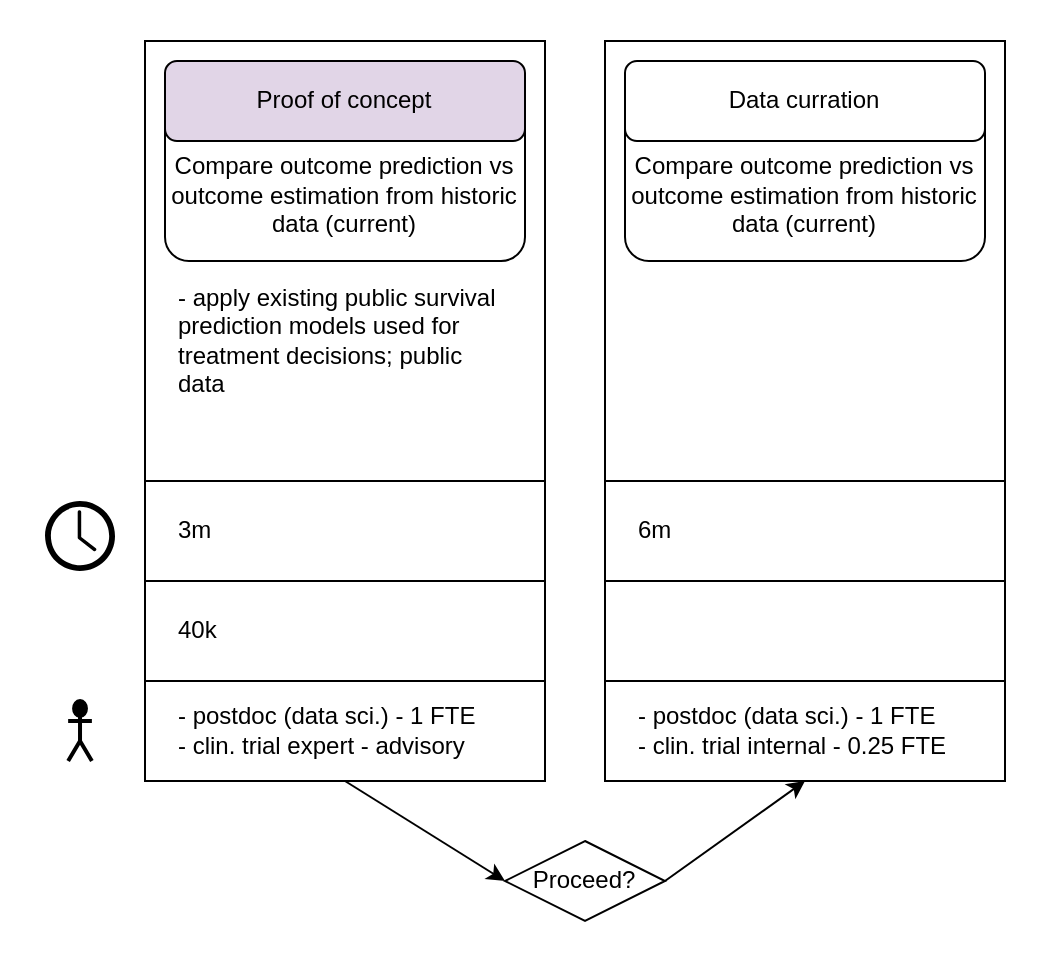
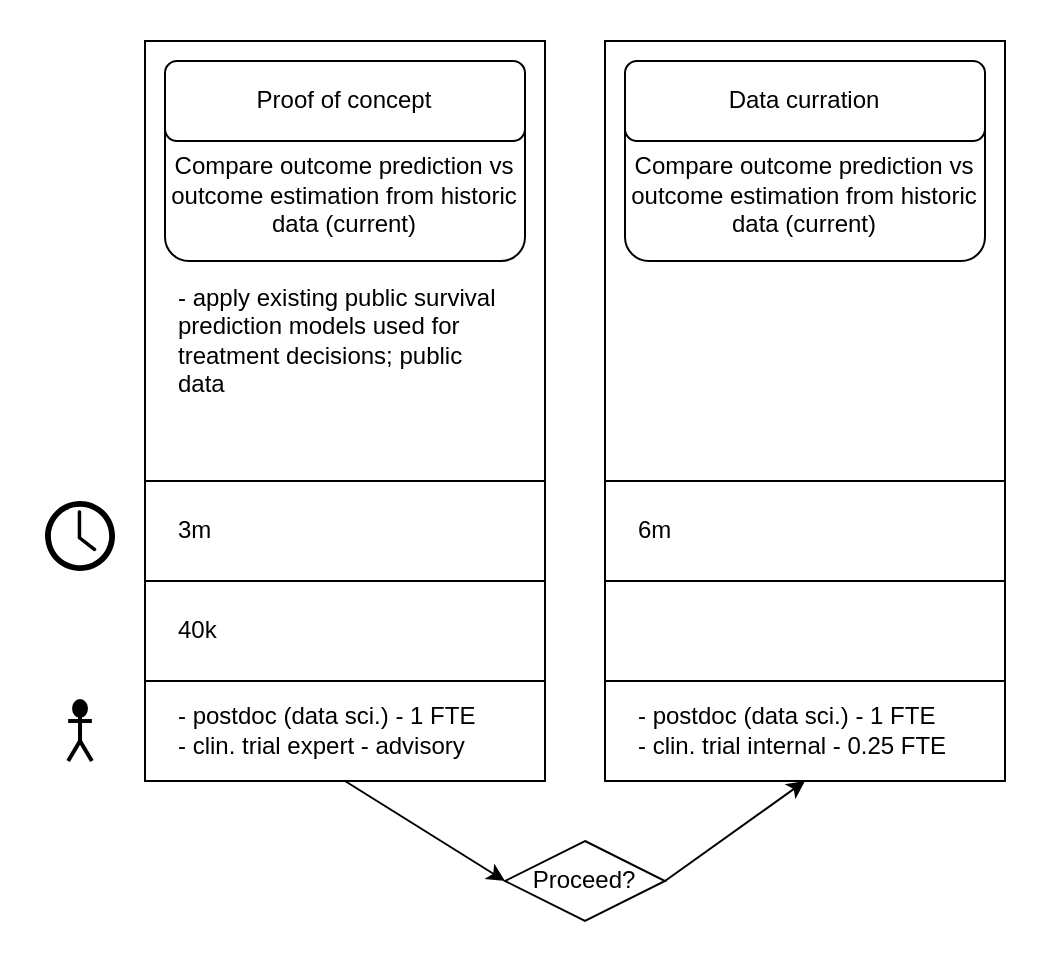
- <mxCell id="9" value="Proof of concept" style="rounded=1;whiteSpace=wrap;html=1;fillColor=#e1d5e7;" vertex="1" parent="7"><mxGeometry width="180" height="40" as="geometry" /></mxCell>
+ <mxCell id="9" value="Proof of concept" style="rounded=1;whiteSpace=wrap;html=1;" vertex="1" parent="7"><mxGeometry width="180" height="40" as="geometry" /></mxCell>
